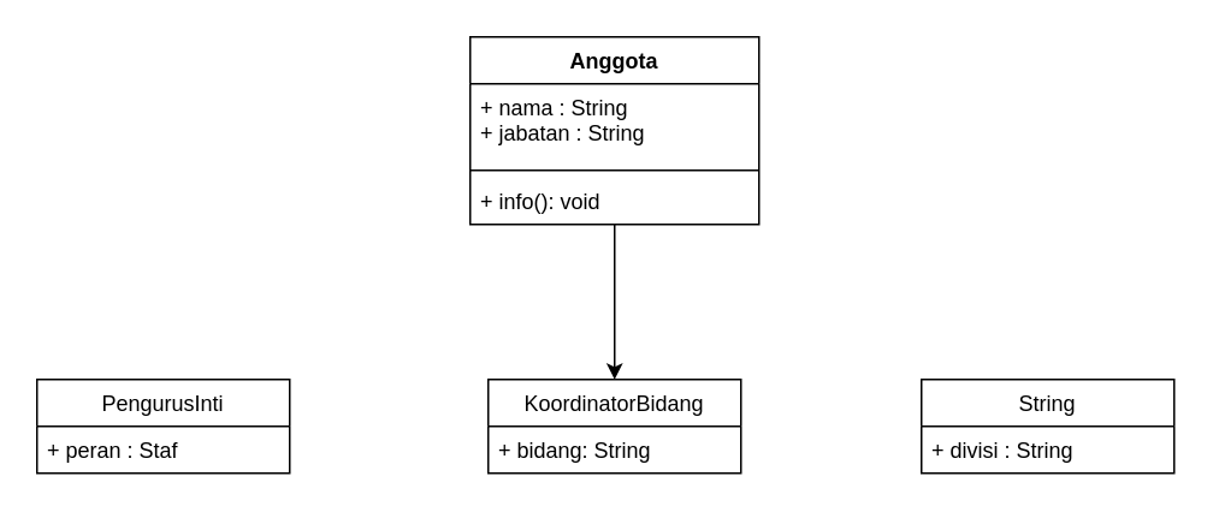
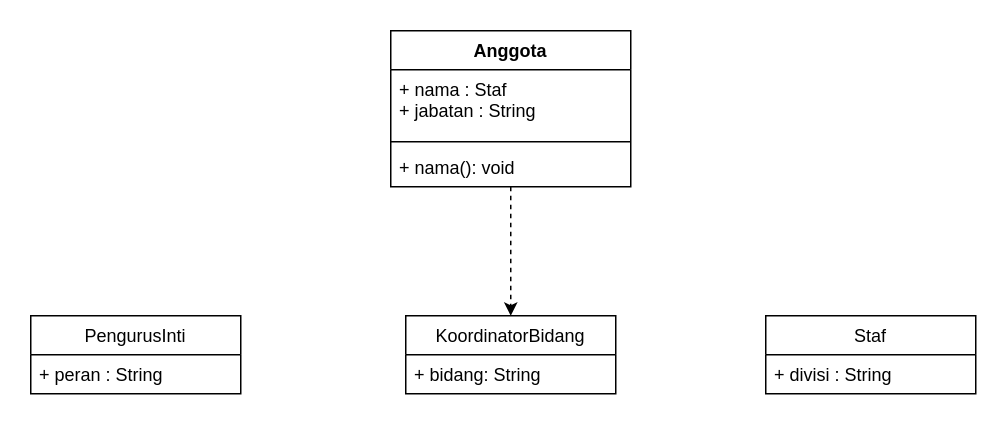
- <mxCell id="4" value="+ nama : String&#10;+ jabatan : String " style="text;strokeColor=none;fillColor=none;align=left;verticalAlign=top;spacingLeft=4;spacingRight=4;overflow=hidden;rotatable=0;points=[[0,0.5],[1,0.5]];portConstraint=eastwest;" vertex="1" parent="3"><mxGeometry y="26" width="160" height="44" as="geometry" /></mxCell>
+ <mxCell id="4" value="+ nama : Staf&#10;+ jabatan : String " style="text;strokeColor=none;fillColor=none;align=left;verticalAlign=top;spacingLeft=4;spacingRight=4;overflow=hidden;rotatable=0;points=[[0,0.5],[1,0.5]];portConstraint=eastwest;" vertex="1" parent="3"><mxGeometry y="26" width="160" height="44" as="geometry" /></mxCell>
- <mxCell id="6" value="+ info(): void" style="text;strokeColor=none;fillColor=none;align=left;verticalAlign=top;spacingLeft=4;spacingRight=4;overflow=hidden;rotatable=0;points=[[0,0.5],[1,0.5]];portConstraint=eastwest;" vertex="1" parent="3"><mxGeometry y="78" width="160" height="26" as="geometry" /></mxCell>
+ <mxCell id="6" value="+ nama(): void" style="text;strokeColor=none;fillColor=none;align=left;verticalAlign=top;spacingLeft=4;spacingRight=4;overflow=hidden;rotatable=0;points=[[0,0.5],[1,0.5]];portConstraint=eastwest;" vertex="1" parent="3"><mxGeometry y="78" width="160" height="26" as="geometry" /></mxCell>
- <mxCell id="2" style="edgeStyle=orthogonalEdgeStyle;rounded=0;orthogonalLoop=1;jettySize=auto;html=1;entryX=0.5;entryY=0;entryDx=0;entryDy=0;" edge="1" parent="1" source="3" target="9"><mxGeometry relative="1" as="geometry" /></mxCell>
+ <mxCell id="2" style="edgeStyle=orthogonalEdgeStyle;rounded=0;orthogonalLoop=1;jettySize=auto;html=1;entryX=0.5;entryY=0;entryDx=0;entryDy=0;dashed=1;" edge="1" parent="1" source="3" target="9"><mxGeometry relative="1" as="geometry" /></mxCell>
- <mxCell id="11" value="String" style="swimlane;fontStyle=0;childLayout=stackLayout;horizontal=1;startSize=26;fillColor=none;horizontalStack=0;resizeParent=1;resizeParentMax=0;resizeLast=0;collapsible=1;marginBottom=0;" vertex="1" parent="1"><mxGeometry x="510" y="210" width="140" height="52" as="geometry" /></mxCell>
+ <mxCell id="11" value="Staf" style="swimlane;fontStyle=0;childLayout=stackLayout;horizontal=1;startSize=26;fillColor=none;horizontalStack=0;resizeParent=1;resizeParentMax=0;resizeLast=0;collapsible=1;marginBottom=0;" vertex="1" parent="1"><mxGeometry x="510" y="210" width="140" height="52" as="geometry" /></mxCell>
- <mxCell id="8" value="+ peran : Staf" style="text;strokeColor=none;fillColor=none;align=left;verticalAlign=top;spacingLeft=4;spacingRight=4;overflow=hidden;rotatable=0;points=[[0,0.5],[1,0.5]];portConstraint=eastwest;" vertex="1" parent="7"><mxGeometry y="26" width="140" height="26" as="geometry" /></mxCell>
+ <mxCell id="8" value="+ peran : String" style="text;strokeColor=none;fillColor=none;align=left;verticalAlign=top;spacingLeft=4;spacingRight=4;overflow=hidden;rotatable=0;points=[[0,0.5],[1,0.5]];portConstraint=eastwest;" vertex="1" parent="7"><mxGeometry y="26" width="140" height="26" as="geometry" /></mxCell>
